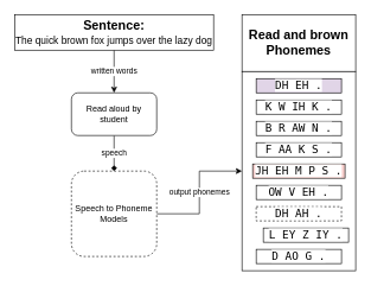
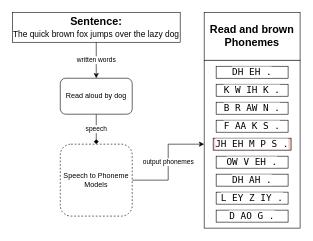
- <mxCell id="8" value="&lt;span style=&quot;font-family: monospace ; font-size: 15.6px ; background-color: rgb(255 , 255 , 255)&quot;&gt;DH EH .&lt;/span&gt;" style="rounded=0;whiteSpace=wrap;html=1;fillColor=#e1d5e7;" parent="1" vertex="1"><mxGeometry x="360" y="110" width="120" height="20" as="geometry" /></mxCell>
+ <mxCell id="8" value="&lt;span style=&quot;font-family: monospace ; font-size: 15.6px ; background-color: rgb(255 , 255 , 255)&quot;&gt;DH EH .&lt;/span&gt;" style="rounded=0;whiteSpace=wrap;html=1;" parent="1" vertex="1"><mxGeometry x="360" y="110" width="120" height="20" as="geometry" /></mxCell>
- <mxCell id="3" value="Read aloud by student" style="rounded=1;whiteSpace=wrap;html=1;" parent="1" vertex="1"><mxGeometry x="100" y="130" width="120" height="60" as="geometry" /></mxCell>
+ <mxCell id="3" value="Read aloud by dog" style="rounded=1;whiteSpace=wrap;html=1;" parent="1" vertex="1"><mxGeometry x="100" y="130" width="120" height="60" as="geometry" /></mxCell>
- <mxCell id="14" value="&lt;span style=&quot;font-family: monospace ; font-size: 15.6px ; background-color: rgb(255 , 255 , 255)&quot;&gt;DH AH .&lt;/span&gt;" style="rounded=0;whiteSpace=wrap;html=1;dashed=1;" parent="1" vertex="1"><mxGeometry x="360" y="290" width="120" height="20" as="geometry" /></mxCell>
+ <mxCell id="14" value="&lt;span style=&quot;font-family: monospace ; font-size: 15.6px ; background-color: rgb(255 , 255 , 255)&quot;&gt;DH AH .&lt;/span&gt;" style="rounded=0;whiteSpace=wrap;html=1;" parent="1" vertex="1"><mxGeometry x="360" y="290" width="120" height="20" as="geometry" /></mxCell>
- <mxCell id="15" value="&lt;span style=&quot;font-family: monospace ; font-size: 15.6px ; background-color: rgb(255 , 255 , 255)&quot;&gt;L EY Z IY .&lt;/span&gt;" style="rounded=0;whiteSpace=wrap;html=1;" parent="1" vertex="1"><mxGeometry x="370" y="320" width="120" height="20" as="geometry" /></mxCell>
+ <mxCell id="15" value="&lt;span style=&quot;font-family: monospace ; font-size: 15.6px ; background-color: rgb(255 , 255 , 255)&quot;&gt;L EY Z IY .&lt;/span&gt;" style="rounded=0;whiteSpace=wrap;html=1;" parent="1" vertex="1"><mxGeometry x="360" y="320" width="120" height="20" as="geometry" /></mxCell>
